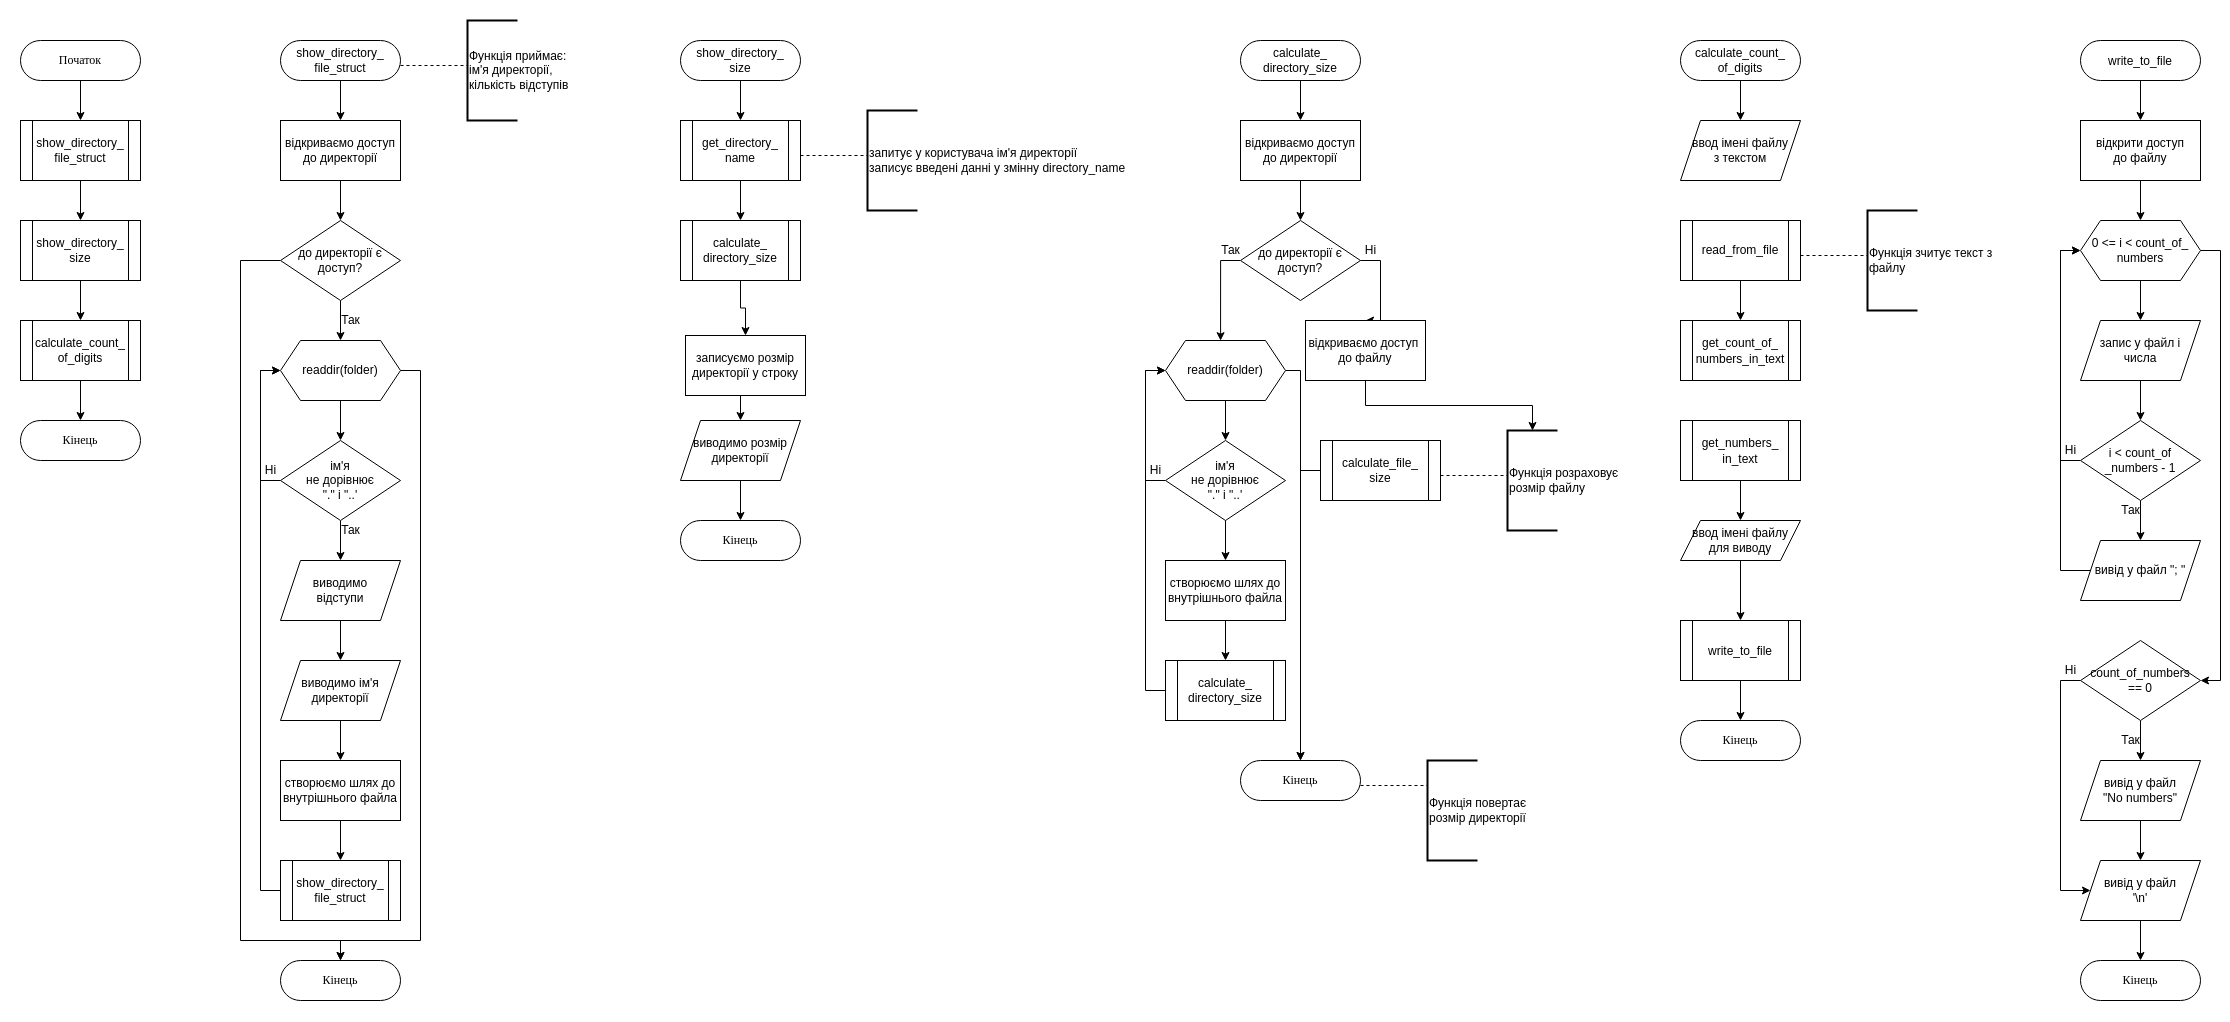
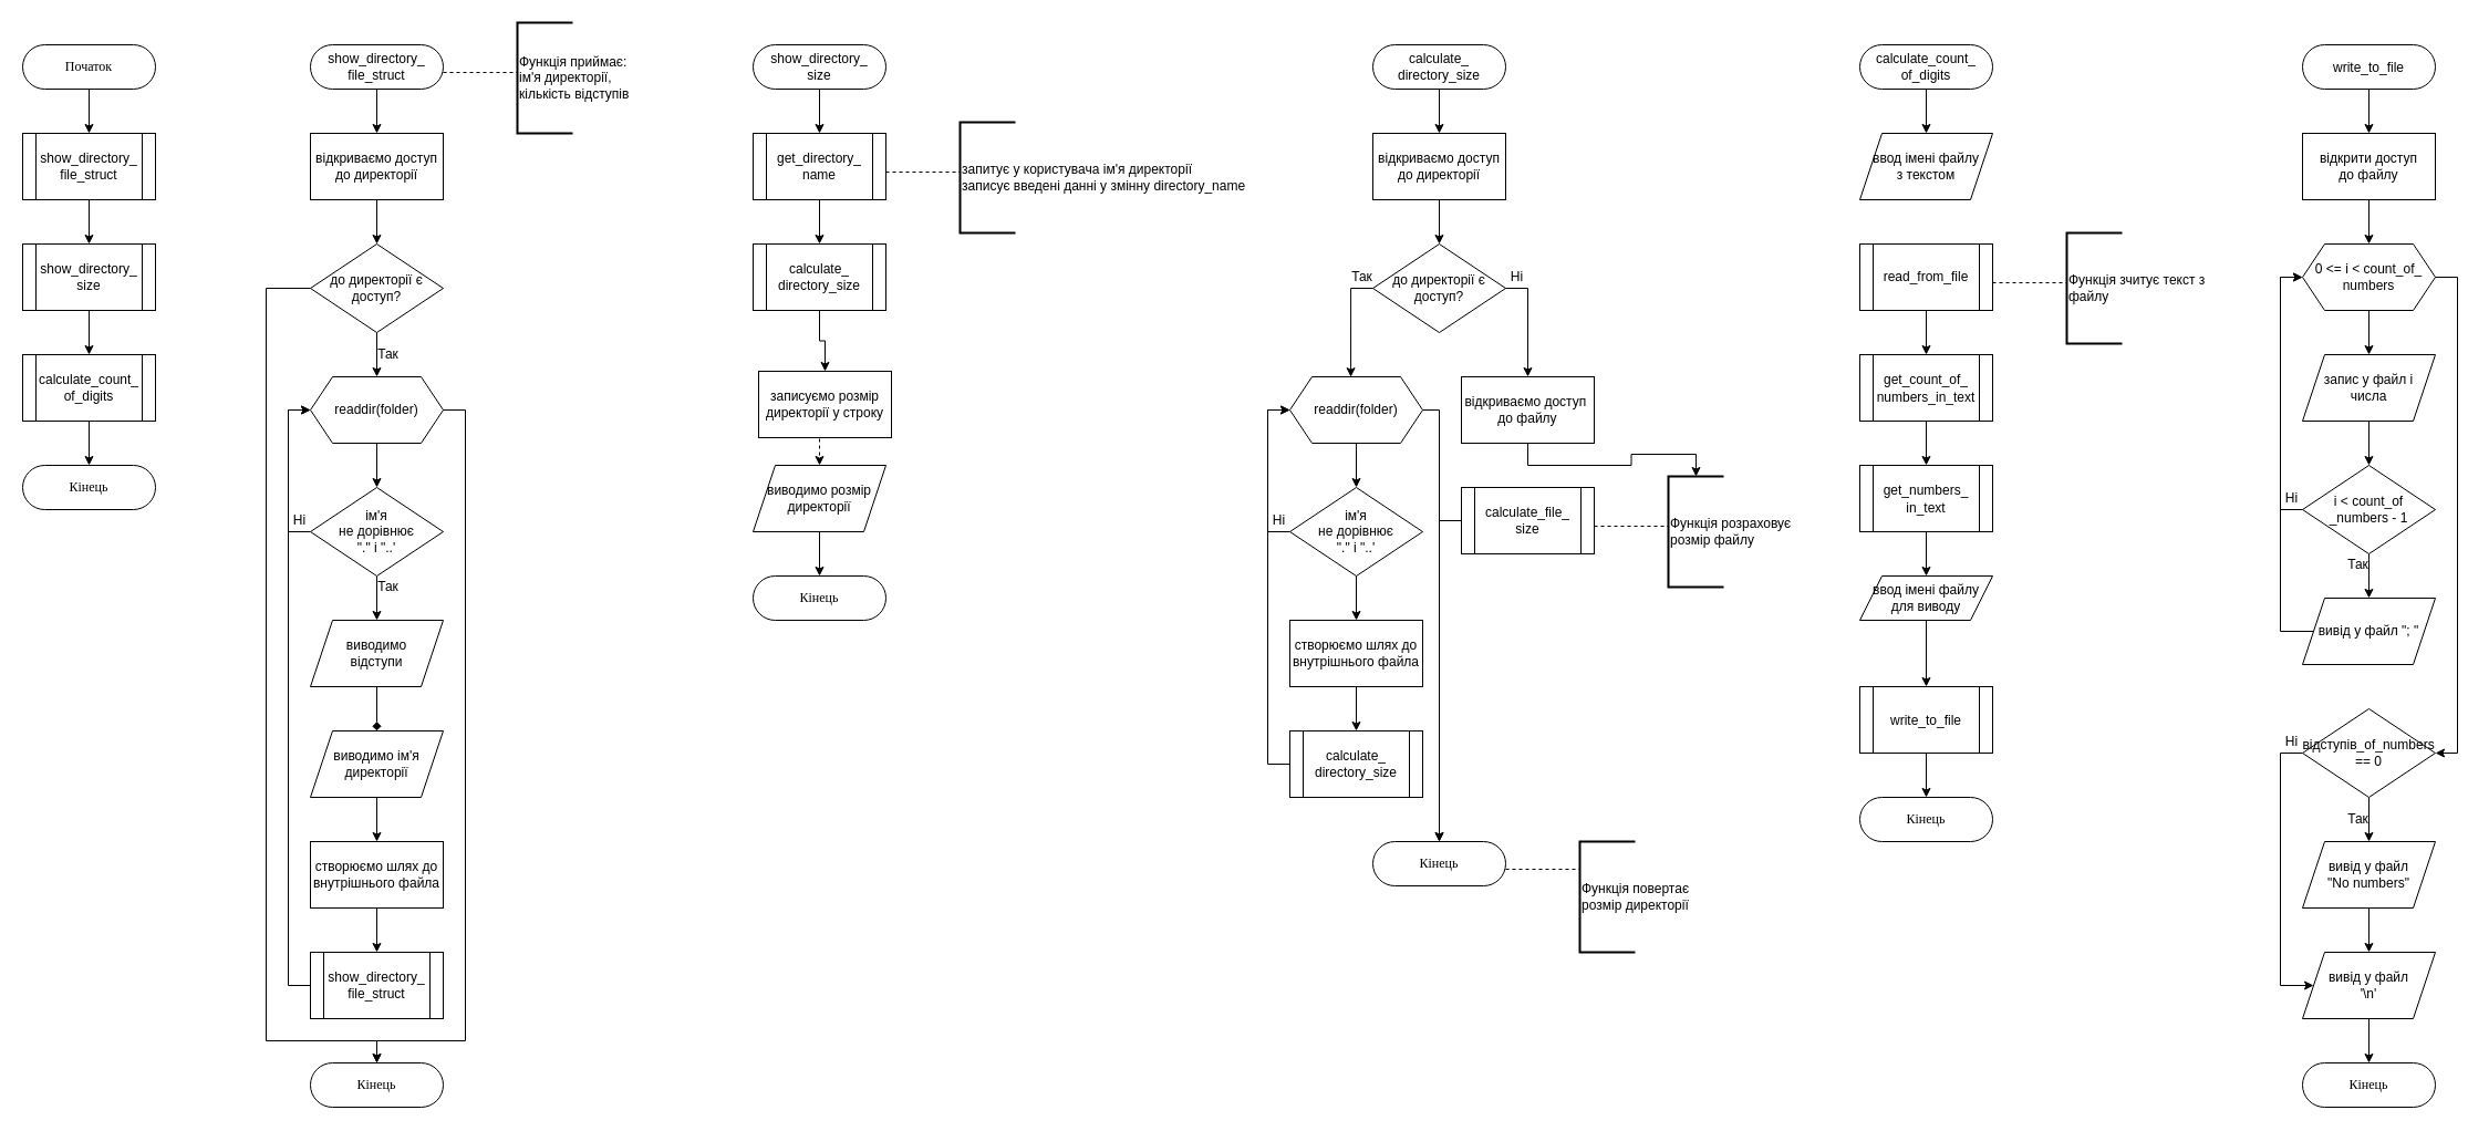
- <mxCell id="71" value="відкриваємо доступ&amp;nbsp;&lt;br&gt;до файлу" style="rounded=0;whiteSpace=wrap;html=1;" parent="1" vertex="1"><mxGeometry x="1305" y="320" width="120" height="60" as="geometry" /></mxCell>
+ <mxCell id="71" value="відкриваємо доступ&amp;nbsp;&lt;br&gt;до файлу" style="rounded=0;whiteSpace=wrap;html=1;" parent="1" vertex="1"><mxGeometry x="1320" y="340" width="120" height="60" as="geometry" /></mxCell>
+ <mxCell id="87" style="edgeStyle=orthogonalEdgeStyle;rounded=0;orthogonalLoop=1;jettySize=auto;html=1;exitX=0.5;exitY=1;exitDx=0;exitDy=0;entryX=0.5;entryY=0;entryDx=0;entryDy=0;" parent="1" source="88" target="90" edge="1"><mxGeometry relative="1" as="geometry" /></mxCell>
- <mxCell id="46" style="edgeStyle=orthogonalEdgeStyle;rounded=0;orthogonalLoop=1;jettySize=auto;html=1;exitX=0.5;exitY=1;exitDx=0;exitDy=0;entryX=0.5;entryY=0;entryDx=0;entryDy=0;" parent="1" source="47" target="49" edge="1"><mxGeometry relative="1" as="geometry" /></mxCell>
+ <mxCell id="46" style="edgeStyle=orthogonalEdgeStyle;rounded=0;orthogonalLoop=1;jettySize=auto;html=1;exitX=0.5;exitY=1;exitDx=0;exitDy=0;entryX=0.5;entryY=0;entryDx=0;entryDy=0;dashed=1;" parent="1" source="47" target="49" edge="1"><mxGeometry relative="1" as="geometry" /></mxCell>
- <mxCell id="26" style="edgeStyle=orthogonalEdgeStyle;rounded=0;orthogonalLoop=1;jettySize=auto;html=1;" parent="1" source="27" target="29" edge="1"><mxGeometry relative="1" as="geometry" /></mxCell>
+ <mxCell id="26" style="edgeStyle=orthogonalEdgeStyle;rounded=0;orthogonalLoop=1;jettySize=auto;html=1;endArrow=diamond;" parent="1" source="27" target="29" edge="1"><mxGeometry relative="1" as="geometry" /></mxCell>
- <mxCell id="114" value="сount_of_numbers&lt;br&gt;== 0" style="rhombus;whiteSpace=wrap;html=1;" vertex="1" parent="1"><mxGeometry x="2080" y="640" width="120" height="80" as="geometry" /></mxCell>
+ <mxCell id="114" value="відступів_of_numbers&lt;br&gt;== 0" style="rhombus;whiteSpace=wrap;html=1;" vertex="1" parent="1"><mxGeometry x="2080" y="640" width="120" height="80" as="geometry" /></mxCell>
